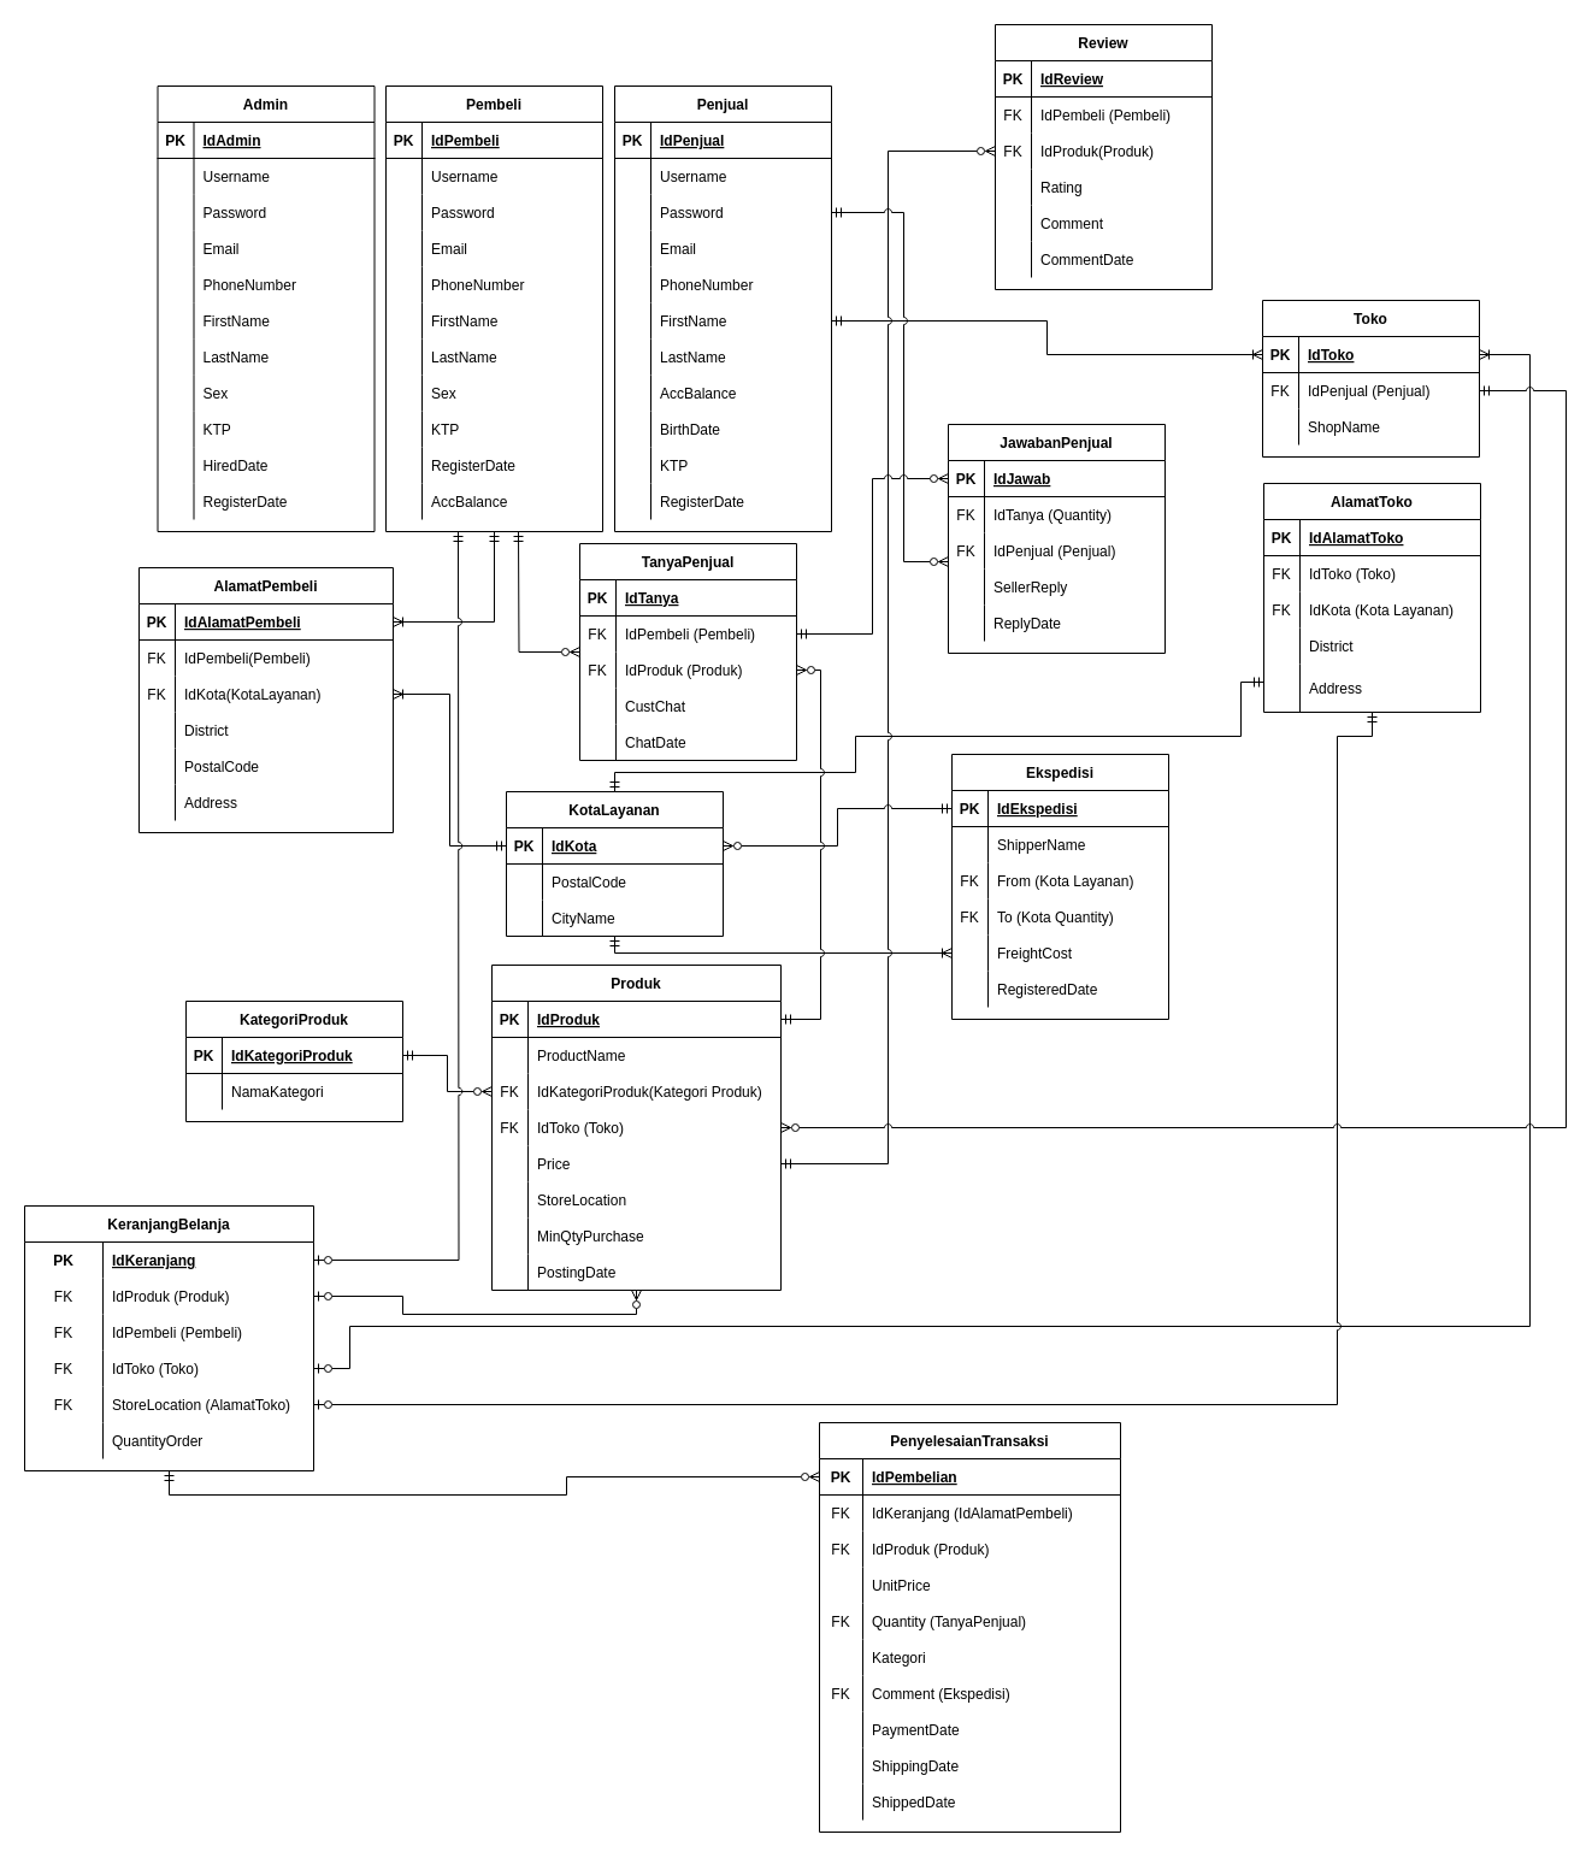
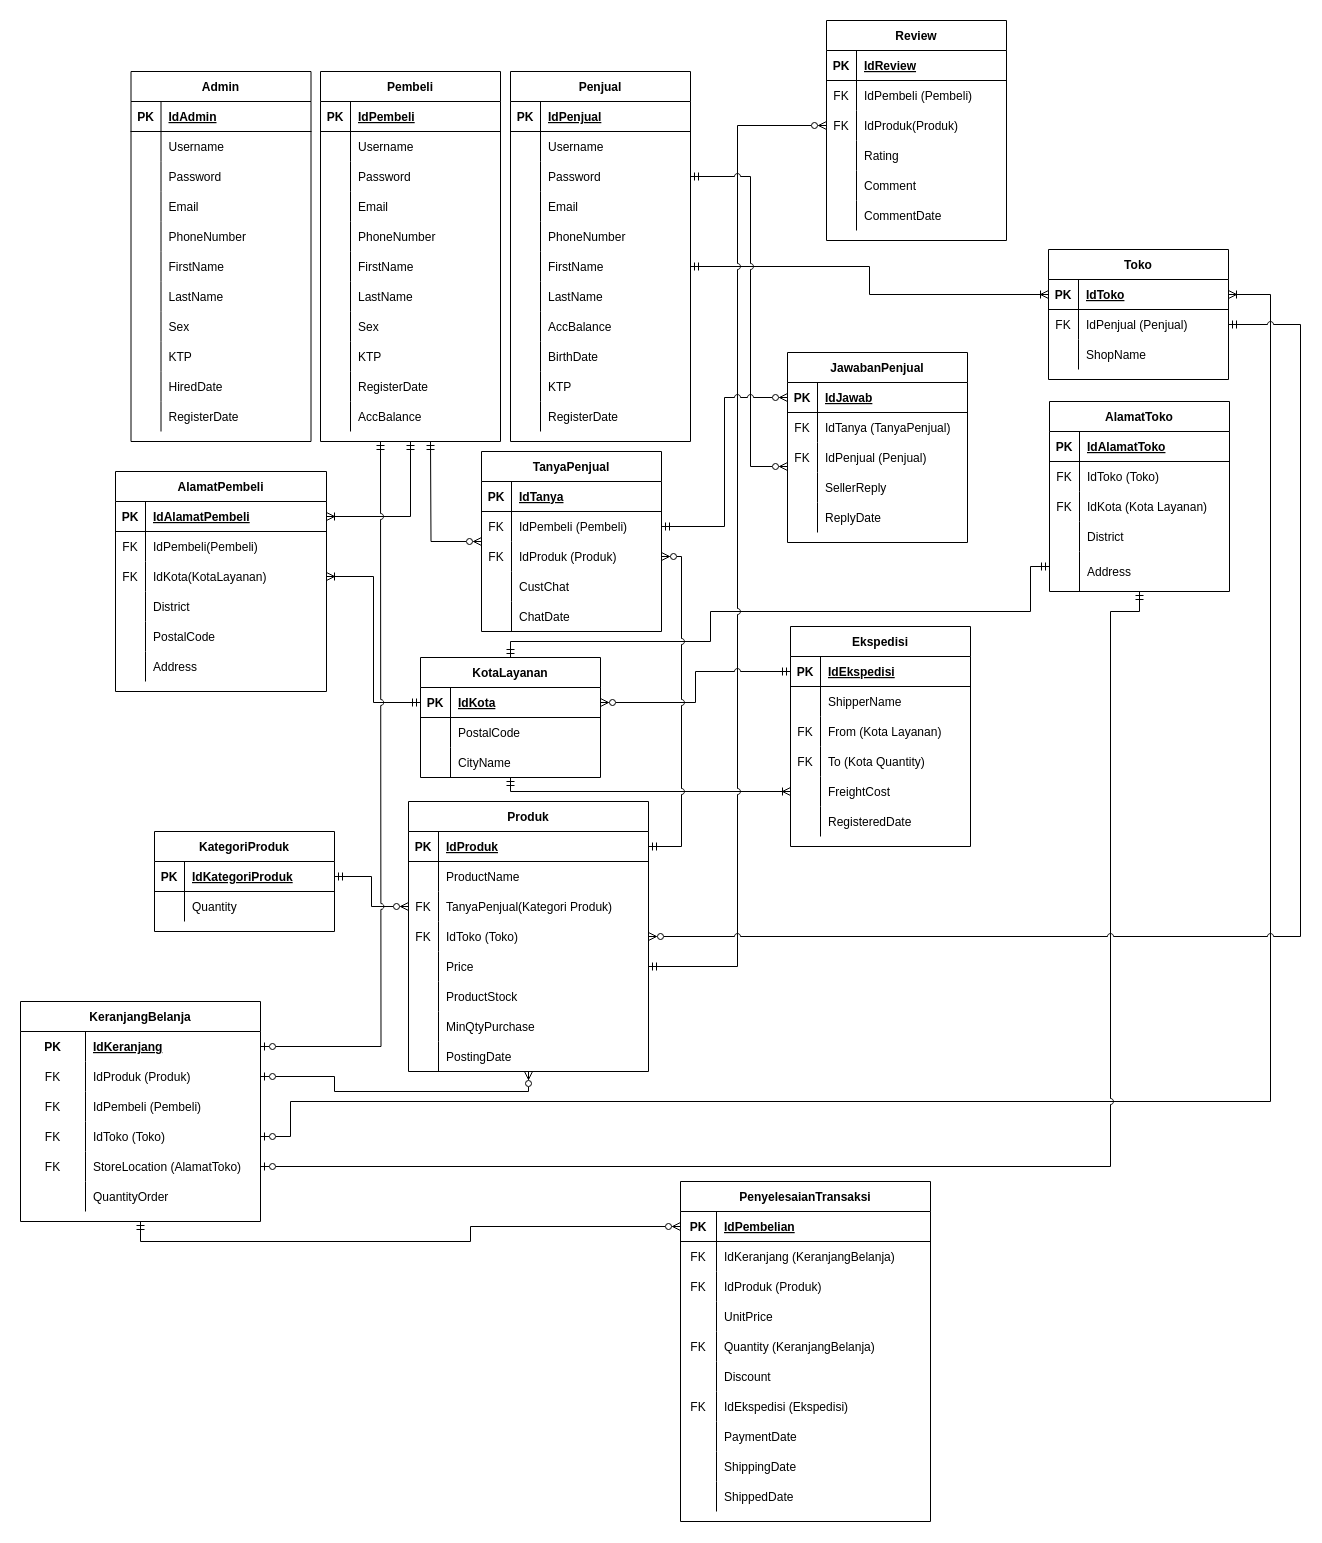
- <mxCell id="293" value="IdTanya (Quantity)" style="shape=partialRectangle;connectable=0;fillColor=none;top=0;left=0;bottom=0;right=0;align=left;spacingLeft=6;overflow=hidden;" parent="291" vertex="1"><mxGeometry x="30" width="150" height="30" as="geometry"><mxRectangle width="150" height="30" as="alternateBounds" /></mxGeometry></mxCell>
+ <mxCell id="293" value="IdTanya (TanyaPenjual)" style="shape=partialRectangle;connectable=0;fillColor=none;top=0;left=0;bottom=0;right=0;align=left;spacingLeft=6;overflow=hidden;" parent="291" vertex="1"><mxGeometry x="30" width="150" height="30" as="geometry"><mxRectangle width="150" height="30" as="alternateBounds" /></mxGeometry></mxCell>
- <mxCell id="178" value="NamaKategori" style="shape=partialRectangle;connectable=0;fillColor=none;top=0;left=0;bottom=0;right=0;align=left;spacingLeft=6;overflow=hidden;" parent="176" vertex="1"><mxGeometry x="30" width="150" height="30" as="geometry"><mxRectangle width="150" height="30" as="alternateBounds" /></mxGeometry></mxCell>
+ <mxCell id="178" value="Quantity" style="shape=partialRectangle;connectable=0;fillColor=none;top=0;left=0;bottom=0;right=0;align=left;spacingLeft=6;overflow=hidden;" parent="176" vertex="1"><mxGeometry x="30" width="150" height="30" as="geometry"><mxRectangle width="150" height="30" as="alternateBounds" /></mxGeometry></mxCell>
- <mxCell id="156" value="IdKategoriProduk(Kategori Produk)" style="shape=partialRectangle;connectable=0;fillColor=none;top=0;left=0;bottom=0;right=0;align=left;spacingLeft=6;overflow=hidden;" parent="154" vertex="1"><mxGeometry x="30" width="210" height="30" as="geometry"><mxRectangle width="210" height="30" as="alternateBounds" /></mxGeometry></mxCell>
+ <mxCell id="156" value="TanyaPenjual(Kategori Produk)" style="shape=partialRectangle;connectable=0;fillColor=none;top=0;left=0;bottom=0;right=0;align=left;spacingLeft=6;overflow=hidden;" parent="154" vertex="1"><mxGeometry x="30" width="210" height="30" as="geometry"><mxRectangle width="210" height="30" as="alternateBounds" /></mxGeometry></mxCell>
- <mxCell id="165" value="StoreLocation" style="shape=partialRectangle;connectable=0;fillColor=none;top=0;left=0;bottom=0;right=0;align=left;spacingLeft=6;overflow=hidden;" parent="163" vertex="1"><mxGeometry x="30" width="210" height="30" as="geometry"><mxRectangle width="210" height="30" as="alternateBounds" /></mxGeometry></mxCell>
+ <mxCell id="165" value="ProductStock" style="shape=partialRectangle;connectable=0;fillColor=none;top=0;left=0;bottom=0;right=0;align=left;spacingLeft=6;overflow=hidden;" parent="163" vertex="1"><mxGeometry x="30" width="210" height="30" as="geometry"><mxRectangle width="210" height="30" as="alternateBounds" /></mxGeometry></mxCell>
- <mxCell id="239" value="IdKeranjang (IdAlamatPembeli)" style="shape=partialRectangle;connectable=0;fillColor=none;top=0;left=0;bottom=0;right=0;align=left;spacingLeft=6;overflow=hidden;" parent="237" vertex="1"><mxGeometry x="36" width="214" height="30" as="geometry"><mxRectangle width="214" height="30" as="alternateBounds" /></mxGeometry></mxCell>
+ <mxCell id="239" value="IdKeranjang (KeranjangBelanja)" style="shape=partialRectangle;connectable=0;fillColor=none;top=0;left=0;bottom=0;right=0;align=left;spacingLeft=6;overflow=hidden;" parent="237" vertex="1"><mxGeometry x="36" width="214" height="30" as="geometry"><mxRectangle width="214" height="30" as="alternateBounds" /></mxGeometry></mxCell>
- <mxCell id="248" value="Quantity (TanyaPenjual)" style="shape=partialRectangle;connectable=0;fillColor=none;top=0;left=0;bottom=0;right=0;align=left;spacingLeft=6;overflow=hidden;" parent="246" vertex="1"><mxGeometry x="36" width="214" height="30" as="geometry"><mxRectangle width="214" height="30" as="alternateBounds" /></mxGeometry></mxCell>
+ <mxCell id="248" value="Quantity (KeranjangBelanja)" style="shape=partialRectangle;connectable=0;fillColor=none;top=0;left=0;bottom=0;right=0;align=left;spacingLeft=6;overflow=hidden;" parent="246" vertex="1"><mxGeometry x="36" width="214" height="30" as="geometry"><mxRectangle width="214" height="30" as="alternateBounds" /></mxGeometry></mxCell>
- <mxCell id="251" value="Kategori" style="shape=partialRectangle;connectable=0;fillColor=none;top=0;left=0;bottom=0;right=0;align=left;spacingLeft=6;overflow=hidden;" parent="249" vertex="1"><mxGeometry x="36" width="214" height="30" as="geometry"><mxRectangle width="214" height="30" as="alternateBounds" /></mxGeometry></mxCell>
+ <mxCell id="251" value="Discount" style="shape=partialRectangle;connectable=0;fillColor=none;top=0;left=0;bottom=0;right=0;align=left;spacingLeft=6;overflow=hidden;" parent="249" vertex="1"><mxGeometry x="36" width="214" height="30" as="geometry"><mxRectangle width="214" height="30" as="alternateBounds" /></mxGeometry></mxCell>
- <mxCell id="254" value="Comment (Ekspedisi)" style="shape=partialRectangle;connectable=0;fillColor=none;top=0;left=0;bottom=0;right=0;align=left;spacingLeft=6;fontStyle=0;overflow=hidden;" parent="252" vertex="1"><mxGeometry x="36" width="214" height="30" as="geometry"><mxRectangle width="214" height="30" as="alternateBounds" /></mxGeometry></mxCell>
+ <mxCell id="254" value="IdEkspedisi (Ekspedisi)" style="shape=partialRectangle;connectable=0;fillColor=none;top=0;left=0;bottom=0;right=0;align=left;spacingLeft=6;fontStyle=0;overflow=hidden;" parent="252" vertex="1"><mxGeometry x="36" width="214" height="30" as="geometry"><mxRectangle width="214" height="30" as="alternateBounds" /></mxGeometry></mxCell>
